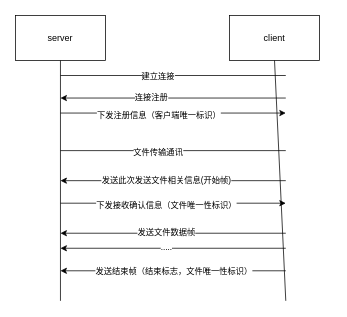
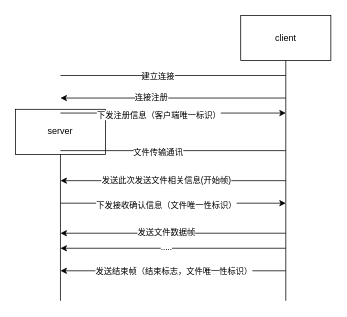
- <mxCell id="2" value="server" style="rounded=0;whiteSpace=wrap;html=1;" parent="1" vertex="1"><mxGeometry x="20" y="20" width="120" height="60" as="geometry" /></mxCell>
+ <mxCell id="2" value="server" style="rounded=0;whiteSpace=wrap;html=1;" parent="1" vertex="1"><mxGeometry x="20" y="145" width="120" height="60" as="geometry" /></mxCell>
- <mxCell id="3" value="client" style="rounded=0;whiteSpace=wrap;html=1;" parent="1" vertex="1"><mxGeometry x="305" y="20" width="120" height="60" as="geometry" /></mxCell>
+ <mxCell id="3" value="client" style="rounded=0;whiteSpace=wrap;html=1;" parent="1" vertex="1"><mxGeometry x="320" y="20" width="120" height="60" as="geometry" /></mxCell>
